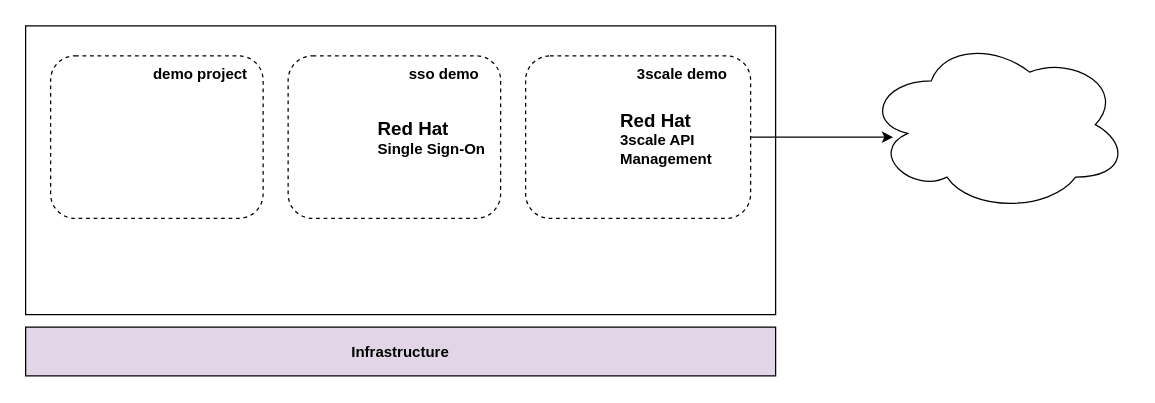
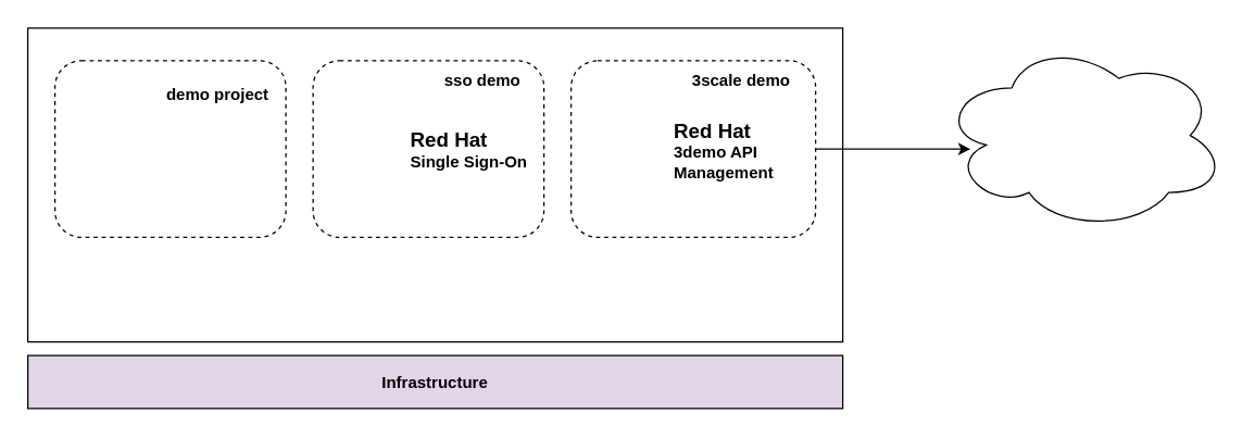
- <mxCell id="9" value="demo project" style="text;html=1;strokeColor=none;fillColor=none;align=center;verticalAlign=middle;whiteSpace=wrap;rounded=0;fontStyle=1" parent="1" vertex="1"><mxGeometry x="120" y="44" width="80" height="30" as="geometry" /></mxCell>
+ <mxCell id="9" value="demo project" style="text;html=1;strokeColor=none;fillColor=none;align=center;verticalAlign=middle;whiteSpace=wrap;rounded=0;fontStyle=1" parent="1" vertex="1"><mxGeometry x="120" y="54" width="80" height="30" as="geometry" /></mxCell>
- <mxCell id="17" value="&lt;font style=&quot;font-size: 15px;&quot;&gt;Red Hat&lt;/font&gt;&lt;br&gt;3scale API&lt;br&gt;Management" style="text;html=1;strokeColor=none;fillColor=none;align=left;verticalAlign=middle;whiteSpace=wrap;rounded=0;dashed=1;fontStyle=1" parent="1" vertex="1"><mxGeometry x="493.75" y="88.1" width="103.5" height="43" as="geometry" /></mxCell>
+ <mxCell id="17" value="&lt;font style=&quot;font-size: 15px;&quot;&gt;Red Hat&lt;/font&gt;&lt;br&gt;3demo API&lt;br&gt;Management" style="text;html=1;strokeColor=none;fillColor=none;align=left;verticalAlign=middle;whiteSpace=wrap;rounded=0;dashed=1;fontStyle=1" parent="1" vertex="1"><mxGeometry x="493.75" y="88.1" width="103.5" height="43" as="geometry" /></mxCell>
